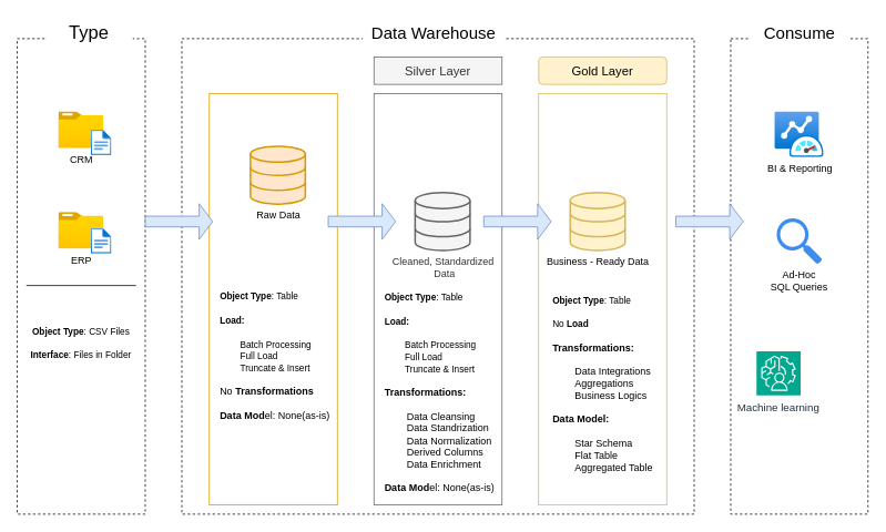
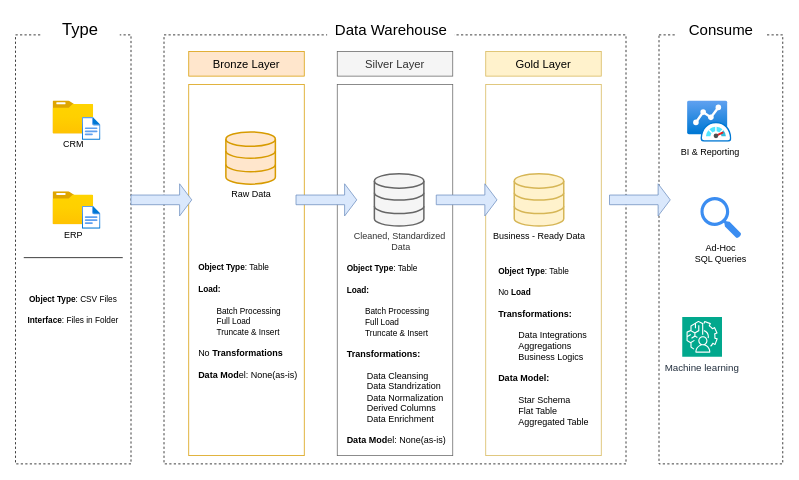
+ <mxCell id="10" value="Bronze Layer" style="rounded=0;whiteSpace=wrap;html=1;fillColor=#ffe6cc;strokeColor=#d79b00;fontSize=15;" parent="1" vertex="1"><mxGeometry x="251" y="68" width="154" height="33" as="geometry" /></mxCell>
- <mxCell id="14" value="Gold Layer" style="whiteSpace=wrap;html=1;fillColor=#fff2cc;strokeColor=#d6b656;fontSize=15;rounded=1;" parent="1" vertex="1"><mxGeometry x="647" y="68" width="154" height="33" as="geometry" /></mxCell>
+ <mxCell id="14" value="Gold Layer" style="rounded=0;whiteSpace=wrap;html=1;fillColor=#fff2cc;strokeColor=#d6b656;fontSize=15;" parent="1" vertex="1"><mxGeometry x="647" y="68" width="154" height="33" as="geometry" /></mxCell>
- <mxCell id="35" value="BI &amp;amp; Reporting" style="image;aspect=fixed;html=1;points=[];align=center;fontSize=12;image=img/lib/azure2/other/Azure_Monitor_Dashboard.svg;" parent="1" vertex="1"><mxGeometry x="930.91" y="134" width="59.18" height="55" as="geometry" /></mxCell>
+ <mxCell id="35" value="BI &amp;amp; Reporting" style="image;aspect=fixed;html=1;points=[];align=center;fontSize=12;image=img/lib/azure2/other/Azure_Monitor_Dashboard.svg;" parent="1" vertex="1"><mxGeometry x="915.91" y="134" width="59.18" height="55" as="geometry" /></mxCell>
